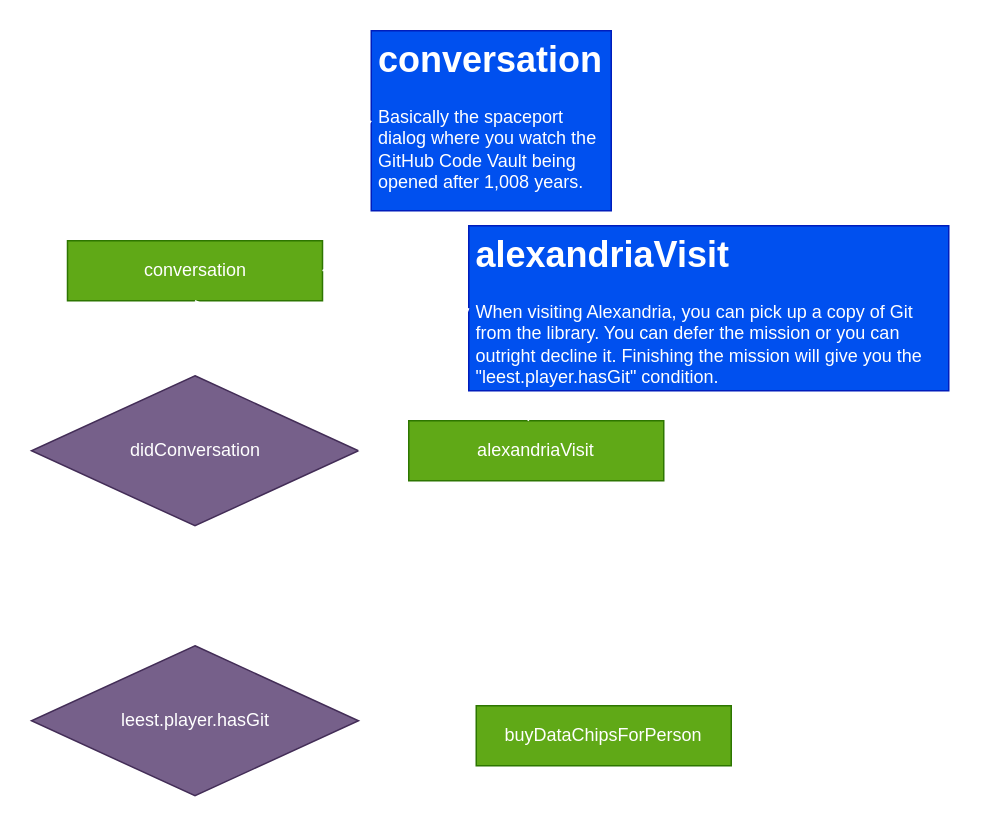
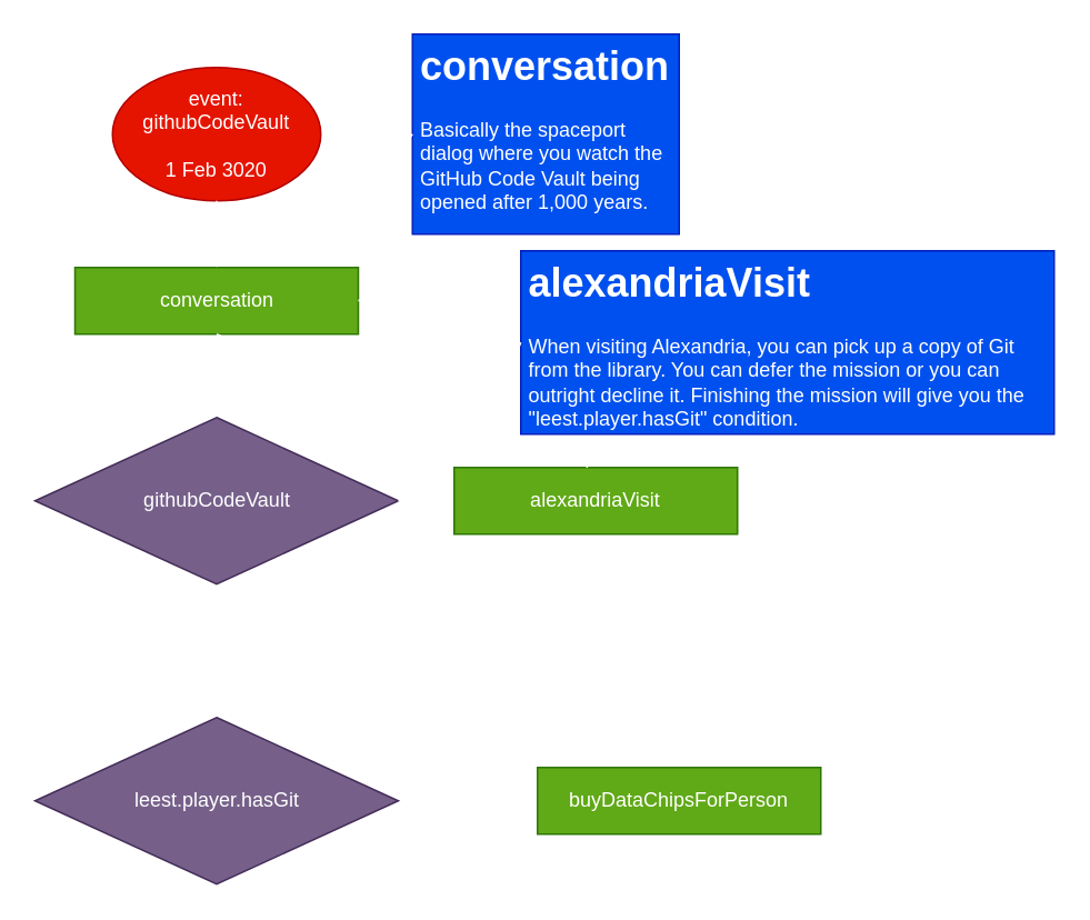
- <mxCell id="10" value="&lt;h1&gt;conversation&lt;/h1&gt;&lt;p&gt;Basically the spaceport dialog where you watch the GitHub Code Vault being opened after 1,008 years.&lt;/p&gt;" style="text;html=1;spacing=5;spacingTop=-20;whiteSpace=wrap;overflow=hidden;rounded=0;fontFamily=Helvetica;fillColor=#0050ef;fontColor=#ffffff;strokeColor=#001DBC;" parent="1" vertex="1"><mxGeometry x="247" y="20" width="160" height="120" as="geometry" /></mxCell>
+ <mxCell id="10" value="&lt;h1&gt;conversation&lt;/h1&gt;&lt;p&gt;Basically the spaceport dialog where you watch the GitHub Code Vault being opened after 1,000 years.&lt;/p&gt;" style="text;html=1;spacing=5;spacingTop=-20;whiteSpace=wrap;overflow=hidden;rounded=0;fontFamily=Helvetica;fillColor=#0050ef;fontColor=#ffffff;strokeColor=#001DBC;" parent="1" vertex="1"><mxGeometry x="247" y="20" width="160" height="120" as="geometry" /></mxCell>
+ <mxCell id="3" value="event:&lt;br&gt;githubCodeVault&lt;br&gt;&lt;br&gt;1 Feb 3020" style="ellipse;whiteSpace=wrap;html=1;fontFamily=Helvetica;fillColor=#e51400;fontColor=#ffffff;strokeColor=#B20000;" parent="1" vertex="1"><mxGeometry x="67" y="40" width="125" height="80" as="geometry" /></mxCell>
+ <mxCell id="4" value="" style="endArrow=classic;html=1;rounded=0;fontFamily=Helvetica;exitX=0.5;exitY=1;exitDx=0;exitDy=0;entryX=0.5;entryY=0;entryDx=0;entryDy=0;strokeColor=#FFFFFF;" parent="1" source="3" target="2" edge="1"><mxGeometry width="50" height="50" relative="1" as="geometry"><mxPoint x="277" y="180" as="sourcePoint" /><mxPoint x="327" y="130" as="targetPoint" /></mxGeometry></mxCell>
- <mxCell id="5" value="didConversation" style="rhombus;whiteSpace=wrap;html=1;fontFamily=Helvetica;fillColor=#76608a;fontColor=#ffffff;strokeColor=#432D57;" parent="1" vertex="1"><mxGeometry x="20.5" y="250" width="218" height="100" as="geometry" /></mxCell>
+ <mxCell id="5" value="githubCodeVault" style="rhombus;whiteSpace=wrap;html=1;fontFamily=Helvetica;fillColor=#76608a;fontColor=#ffffff;strokeColor=#432D57;" parent="1" vertex="1"><mxGeometry x="20.5" y="250" width="218" height="100" as="geometry" /></mxCell>
- <mxCell id="16" value="buyDataChipsForPerson" style="rounded=0;whiteSpace=wrap;html=1;fontFamily=Helvetica;fillColor=#60a917;fontColor=#ffffff;strokeColor=#2D7600;" parent="1" vertex="1"><mxGeometry x="317" y="470" width="170" height="40" as="geometry" /></mxCell>
+ <mxCell id="16" value="buyDataChipsForPerson" style="rounded=0;whiteSpace=wrap;html=1;fontFamily=Helvetica;fillColor=#60a917;fontColor=#ffffff;strokeColor=#2D7600;" parent="1" vertex="1"><mxGeometry x="322" y="460" width="170" height="40" as="geometry" /></mxCell>
